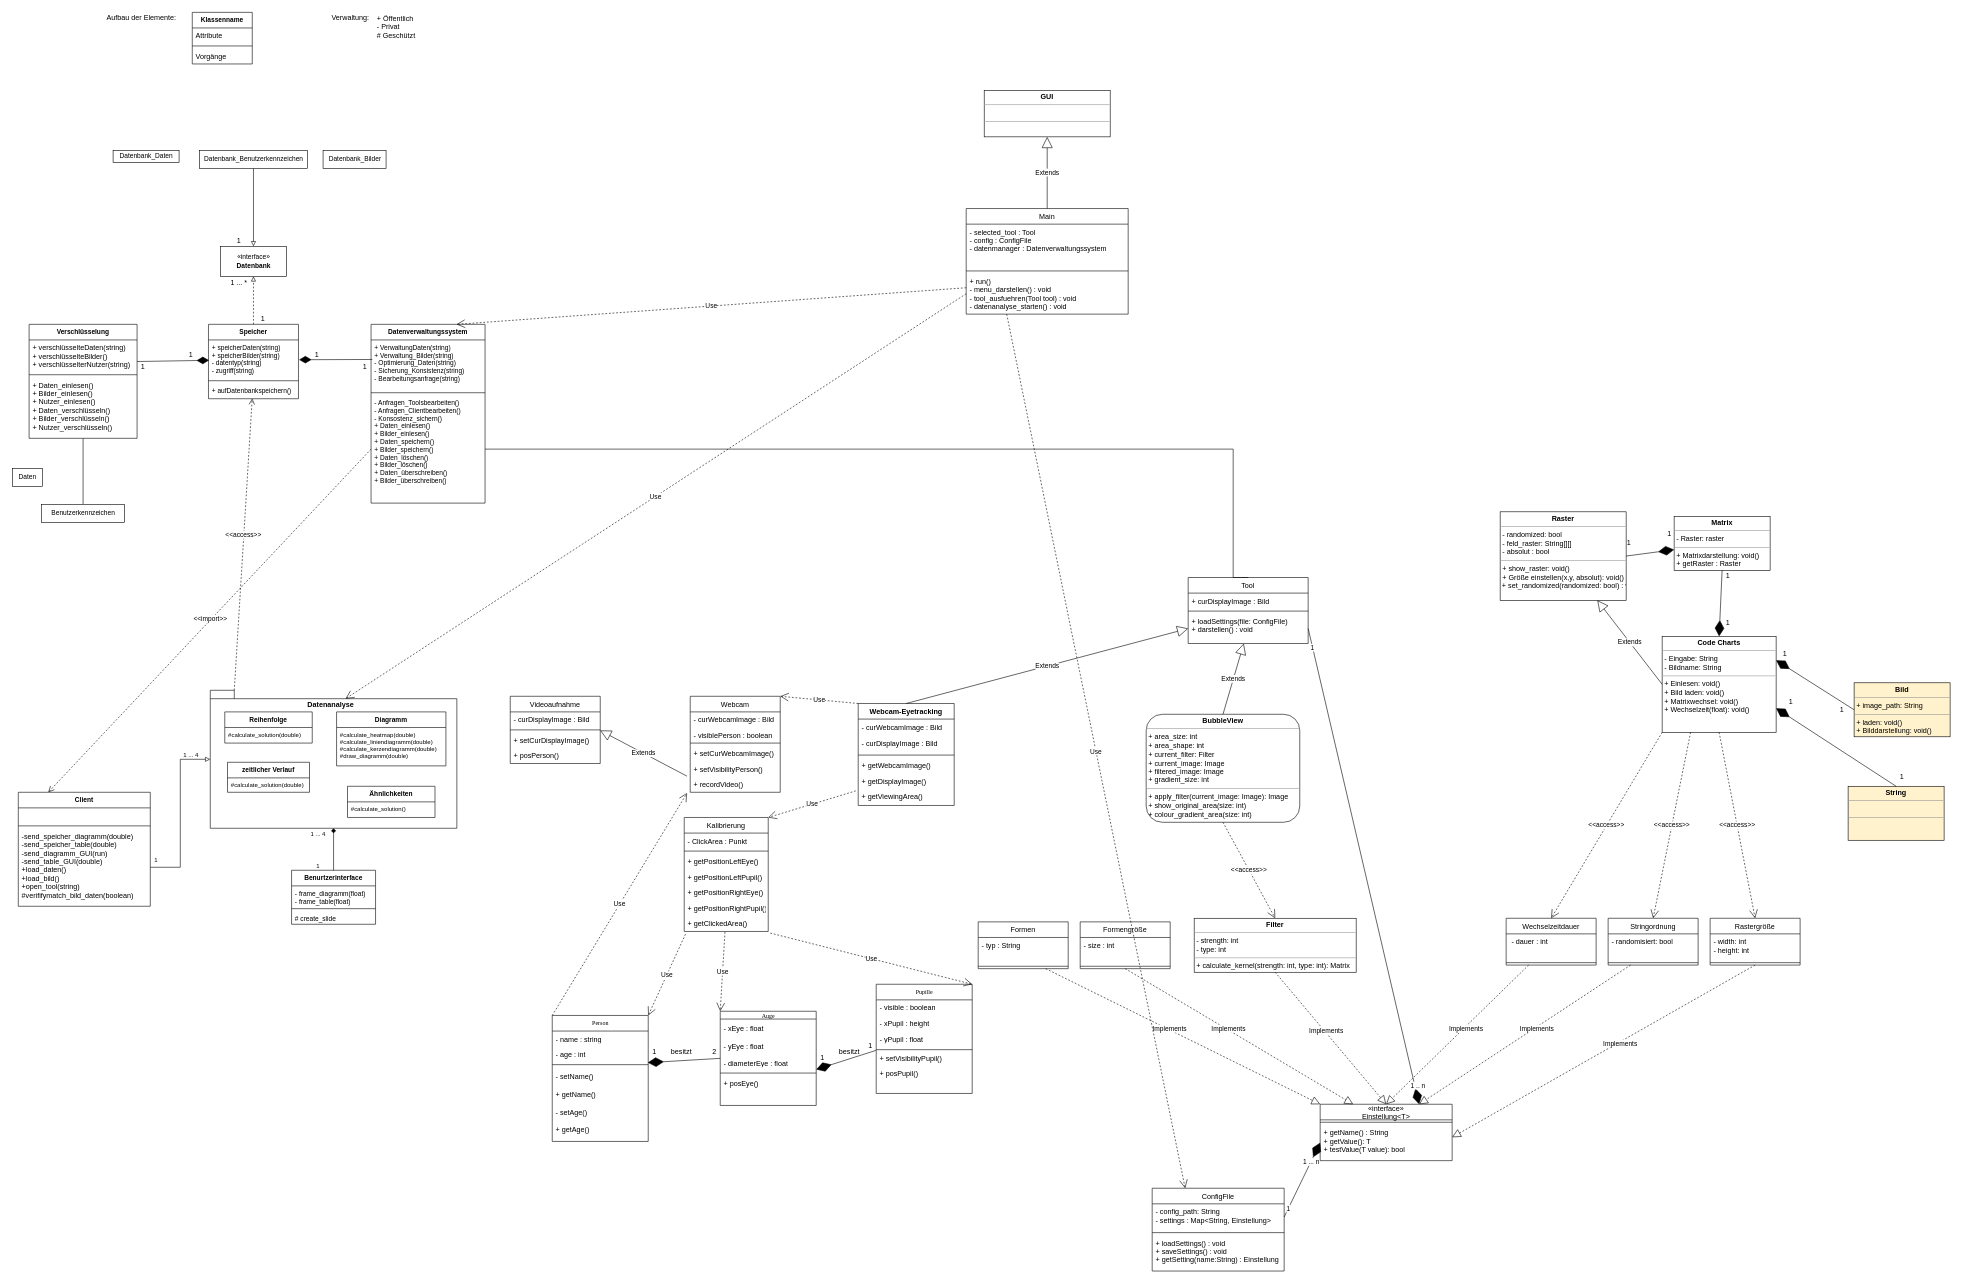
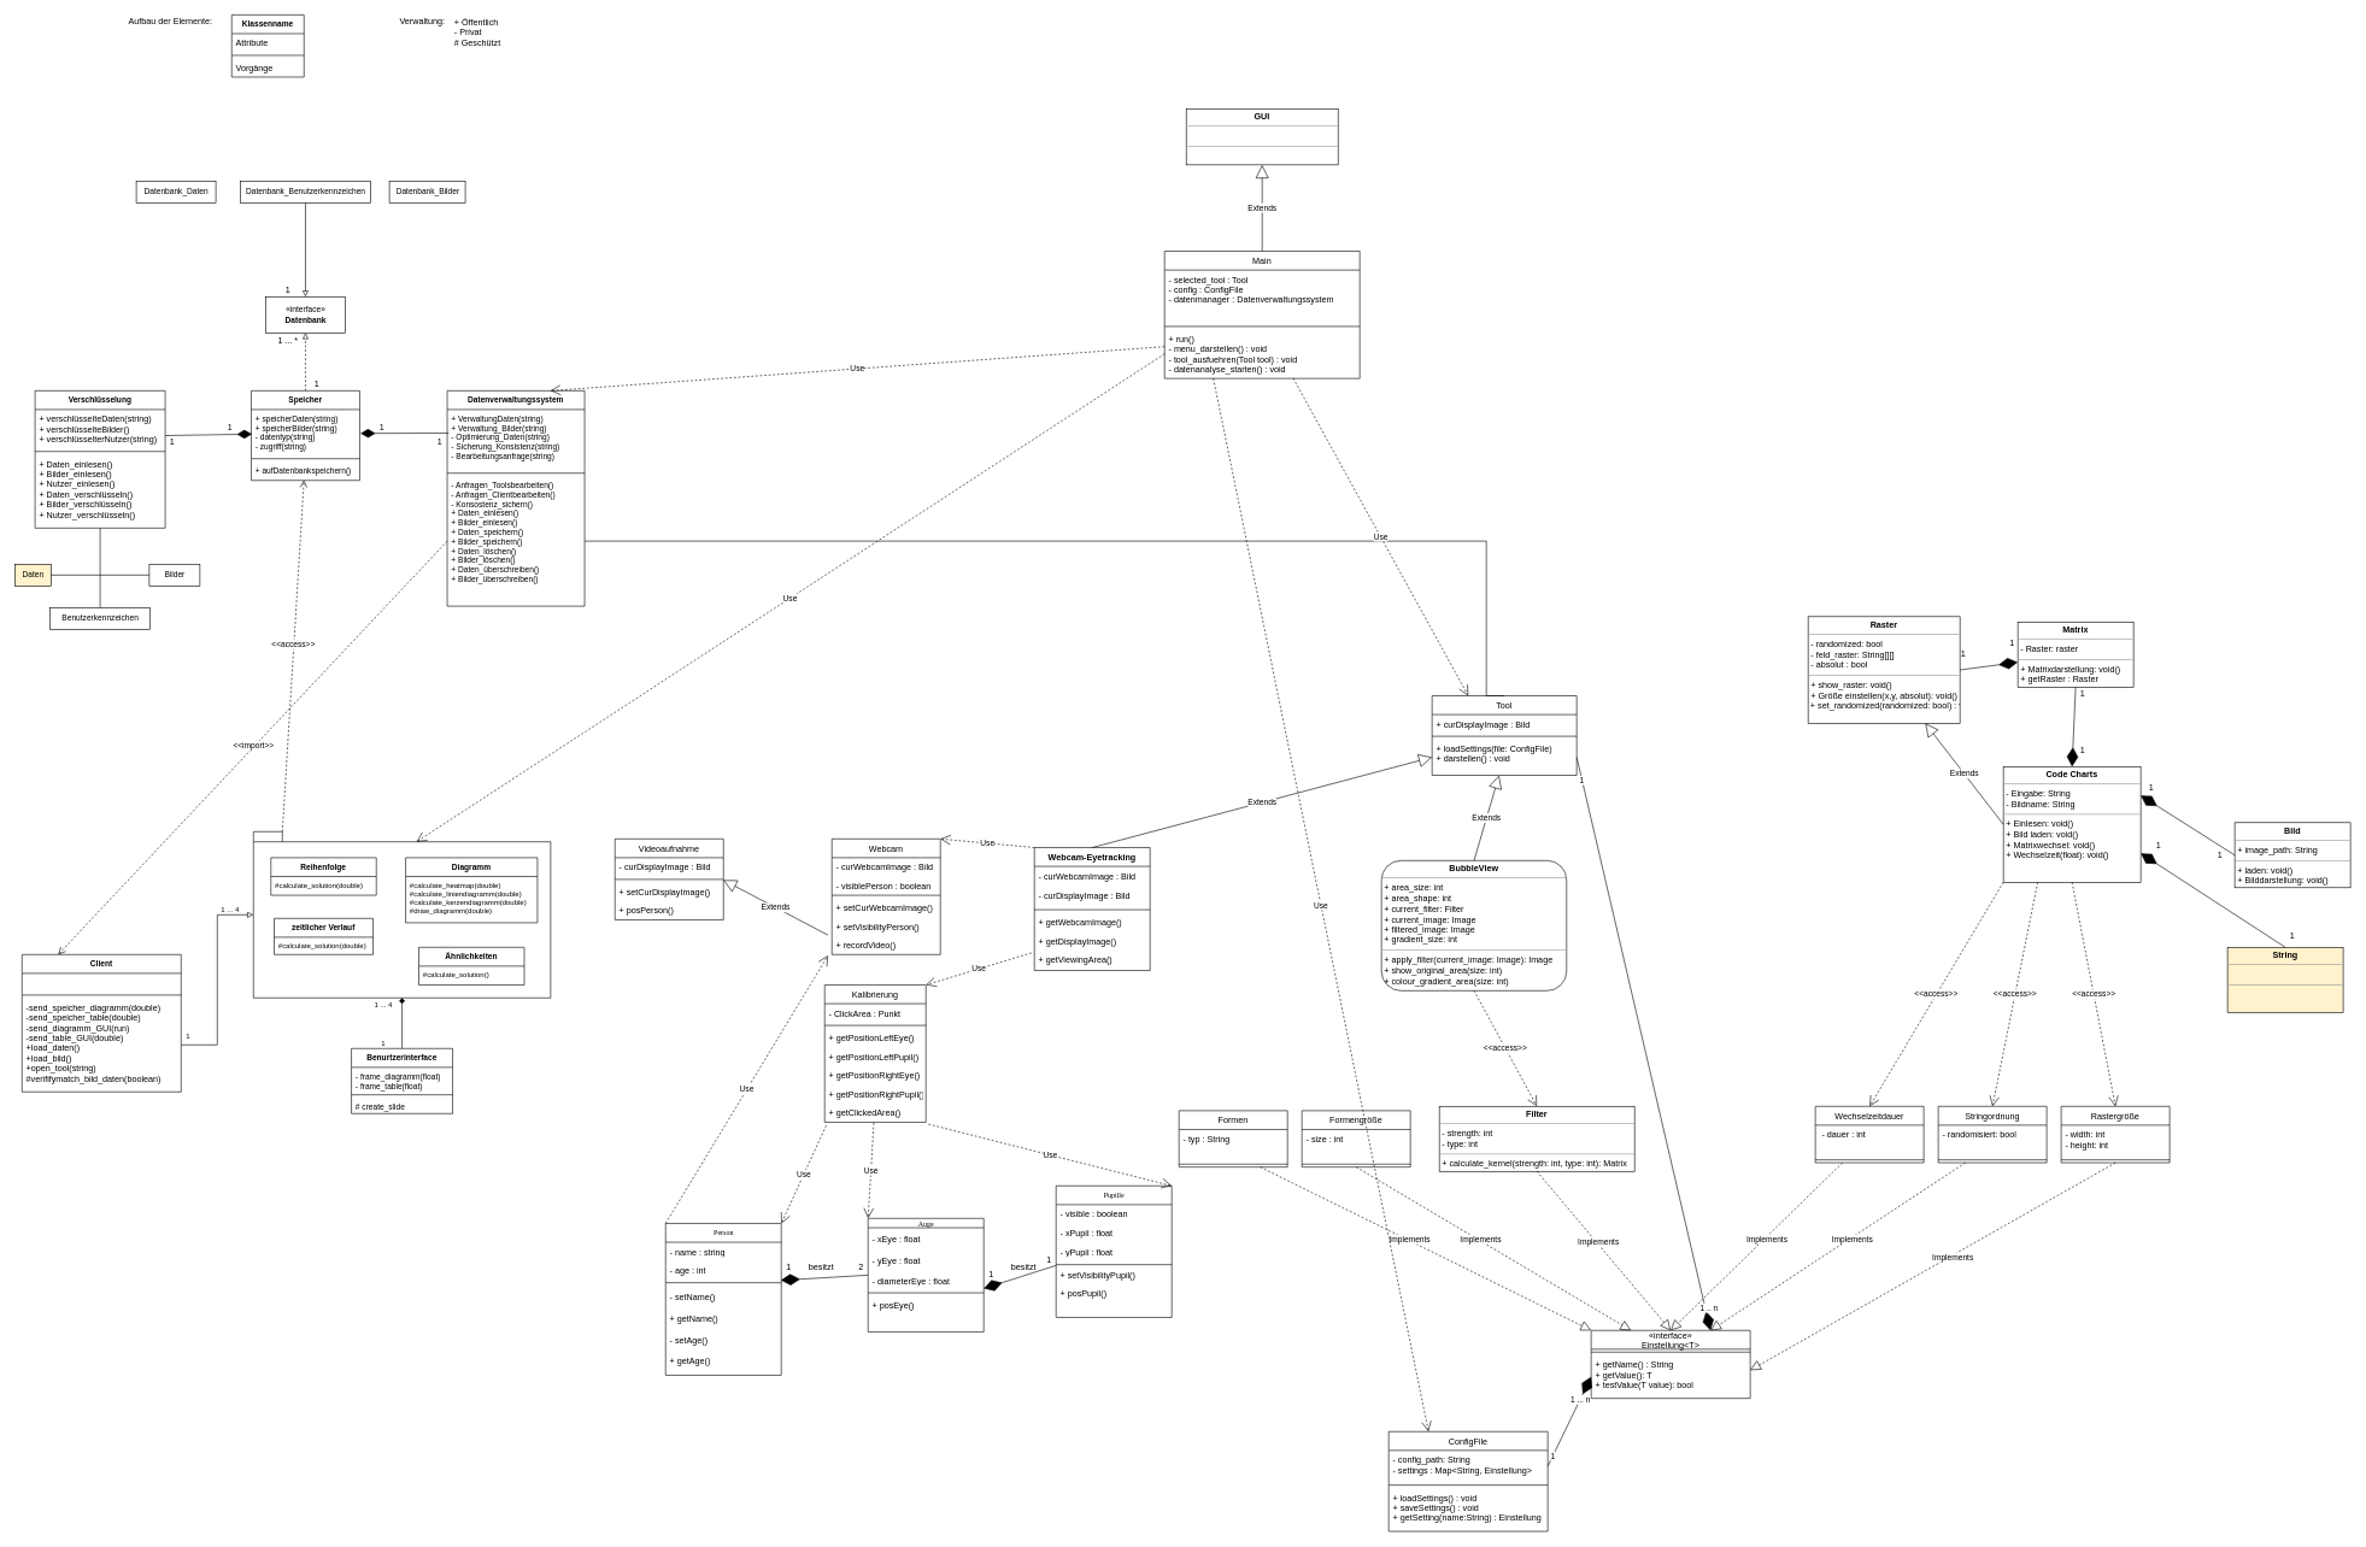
- <mxCell id="46" value="Datenbank_Daten" style="html=1;fontSize=11;" vertex="1" parent="1"><mxGeometry x="188" y="250" width="110" height="20" as="geometry" /></mxCell>
+ <mxCell id="46" value="Datenbank_Daten" style="html=1;fontSize=11;" vertex="1" parent="1"><mxGeometry x="188" y="250" width="110" height="30" as="geometry" /></mxCell>
- <mxCell id="54" value="Daten" style="html=1;fontSize=11;" vertex="1" parent="1"><mxGeometry x="20" y="780" width="50" height="30" as="geometry" /></mxCell>
+ <mxCell id="54" value="Daten" style="html=1;fontSize=11;fillColor=#fff2cc;" vertex="1" parent="1"><mxGeometry x="20" y="780" width="50" height="30" as="geometry" /></mxCell>
+ <mxCell id="52" value="" style="edgeStyle=orthogonalEdgeStyle;rounded=0;orthogonalLoop=1;jettySize=auto;html=1;fontSize=11;endArrow=none;endFill=0;entryX=1;entryY=0.5;entryDx=0;entryDy=0;" edge="1" parent="1" source="53" target="54"><mxGeometry relative="1" as="geometry"><mxPoint x="158" y="740" as="targetPoint" /></mxGeometry></mxCell>
+ <mxCell id="53" value="Bilder" style="html=1;fontSize=11;" vertex="1" parent="1"><mxGeometry x="206" y="780" width="70" height="30" as="geometry" /></mxCell>
+ <mxCell id="211" value="Use" style="endArrow=open;endSize=12;dashed=1;html=1;rounded=0;exitX=0.659;exitY=0.995;exitDx=0;exitDy=0;entryX=0.25;entryY=0;entryDx=0;entryDy=0;exitPerimeter=0;" edge="1" parent="1" source="206" target="154"><mxGeometry width="160" relative="1" as="geometry"><mxPoint x="1630" y="499" as="sourcePoint" /><mxPoint x="1810" y="910" as="targetPoint" /><Array as="points" /></mxGeometry></mxCell>
- <mxCell id="4" value="Datenanalyse" style="text;align=center;fontStyle=1;verticalAlign=middle;spacingLeft=3;spacingRight=3;strokeColor=none;rotatable=0;points=[[0,0.5],[1,0.5]];portConstraint=eastwest;" vertex="1" parent="2"><mxGeometry x="164.491" y="10" width="72.905" height="26" as="geometry" /></mxCell>
- <mxCell id="139" value="&lt;p style=&quot;margin: 0px ; margin-top: 4px ; text-align: center&quot;&gt;&lt;b&gt;Bild&lt;/b&gt;&lt;/p&gt;&lt;hr size=&quot;1&quot;&gt;&lt;p style=&quot;margin: 0px ; margin-left: 4px&quot;&gt;+ image_path: String&lt;/p&gt;&lt;hr size=&quot;1&quot;&gt;&lt;p style=&quot;margin: 0px ; margin-left: 4px&quot;&gt;+ laden: void()&lt;/p&gt;&lt;p style=&quot;margin: 0px ; margin-left: 4px&quot;&gt;+ Bilddarstellung: void()&lt;/p&gt;" style="verticalAlign=top;align=left;overflow=fill;fontSize=12;fontFamily=Helvetica;html=1;fillColor=#fff2cc;" vertex="1" parent="1"><mxGeometry x="3090" y="1137.5" width="160" height="90" as="geometry" /></mxCell>
+ <mxCell id="139" value="&lt;p style=&quot;margin: 0px ; margin-top: 4px ; text-align: center&quot;&gt;&lt;b&gt;Bild&lt;/b&gt;&lt;/p&gt;&lt;hr size=&quot;1&quot;&gt;&lt;p style=&quot;margin: 0px ; margin-left: 4px&quot;&gt;+ image_path: String&lt;/p&gt;&lt;hr size=&quot;1&quot;&gt;&lt;p style=&quot;margin: 0px ; margin-left: 4px&quot;&gt;+ laden: void()&lt;/p&gt;&lt;p style=&quot;margin: 0px ; margin-left: 4px&quot;&gt;+ Bilddarstellung: void()&lt;/p&gt;" style="verticalAlign=top;align=left;overflow=fill;fontSize=12;fontFamily=Helvetica;html=1;" vertex="1" parent="1"><mxGeometry x="3090" y="1137.5" width="160" height="90" as="geometry" /></mxCell>
- <mxCell id="86" value="- xPupil : height" style="text;html=1;strokeColor=none;fillColor=none;align=left;verticalAlign=top;spacingLeft=4;spacingRight=4;whiteSpace=wrap;overflow=hidden;rotatable=0;points=[[0,0.5],[1,0.5]];portConstraint=eastwest;" vertex="1" parent="84"><mxGeometry y="52" width="160" height="26" as="geometry" /></mxCell>
+ <mxCell id="86" value="- xPupil : float" style="text;html=1;strokeColor=none;fillColor=none;align=left;verticalAlign=top;spacingLeft=4;spacingRight=4;whiteSpace=wrap;overflow=hidden;rotatable=0;points=[[0,0.5],[1,0.5]];portConstraint=eastwest;" vertex="1" parent="84"><mxGeometry y="52" width="160" height="26" as="geometry" /></mxCell>
